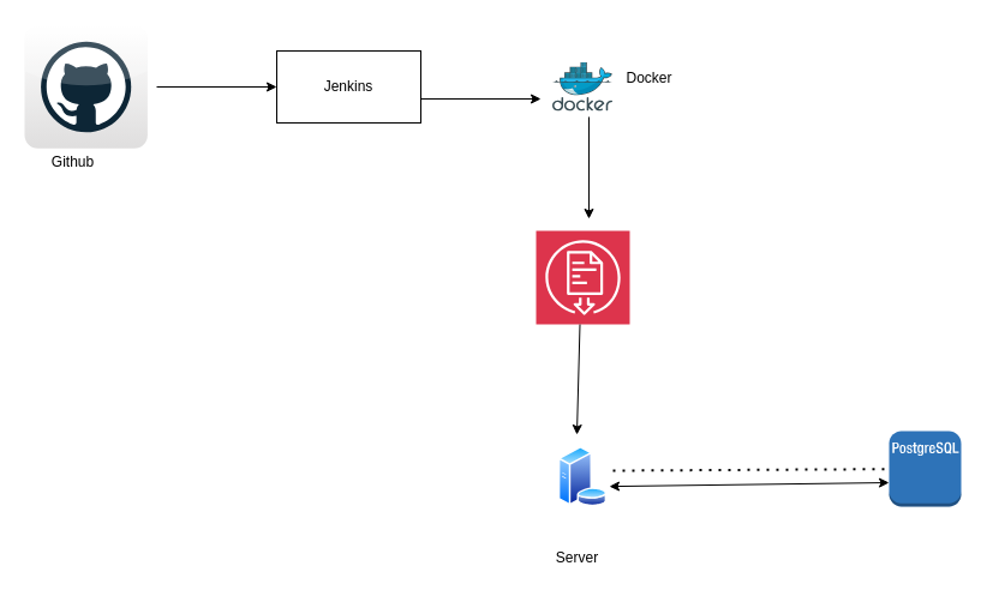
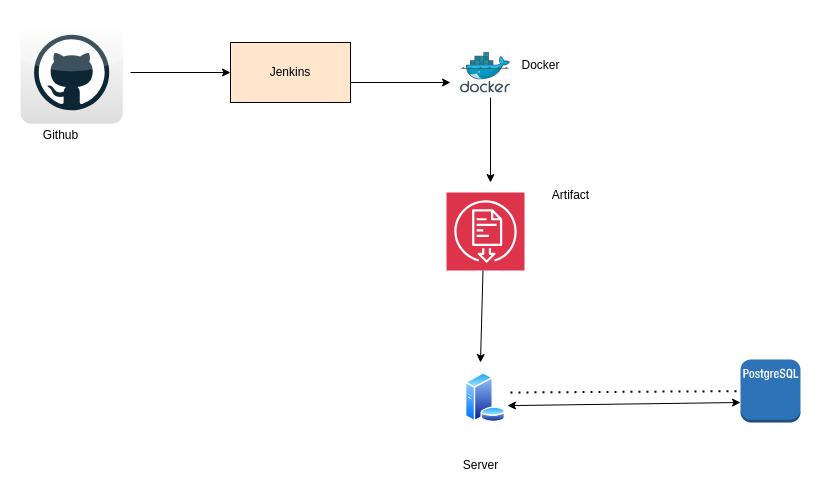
- <mxCell id="2" value="Jenkins" style="rounded=0;whiteSpace=wrap;html=1;" vertex="1" parent="1"><mxGeometry x="230" y="42" width="120" height="60" as="geometry" /></mxCell>
+ <mxCell id="2" value="Jenkins" style="rounded=0;whiteSpace=wrap;html=1;fillColor=#ffe6cc;" vertex="1" parent="1"><mxGeometry x="230" y="42" width="120" height="60" as="geometry" /></mxCell>
+ <mxCell id="16" value="Artifact" style="text;html=1;align=center;verticalAlign=middle;resizable=0;points=[];autosize=1;strokeColor=none;fillColor=none;" vertex="1" parent="1"><mxGeometry x="540" y="180" width="60" height="30" as="geometry" /></mxCell>
